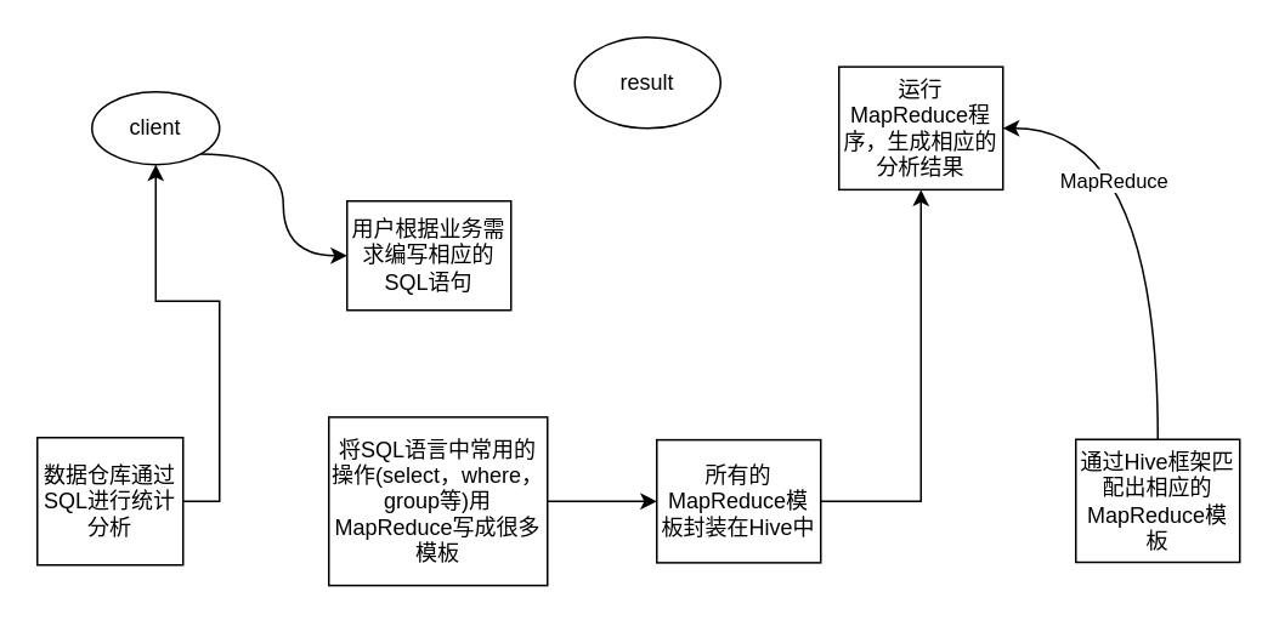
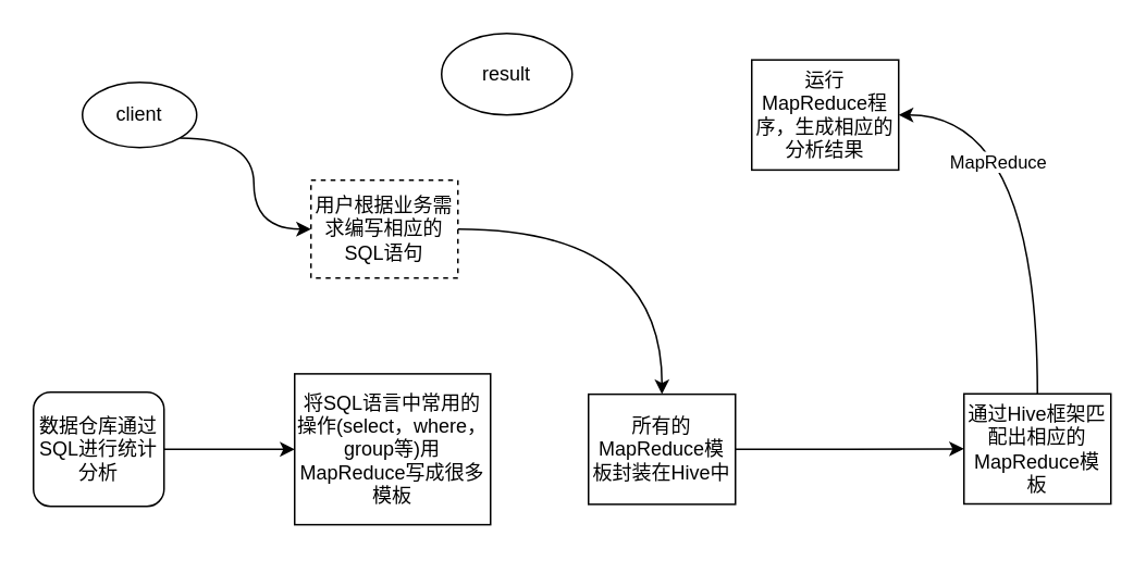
- <mxCell id="16" value="result" style="ellipse;whiteSpace=wrap;html=1;" parent="1" vertex="1"><mxGeometry x="315" y="20" width="80" height="50" as="geometry" /></mxCell>
+ <mxCell id="16" value="result" style="ellipse;whiteSpace=wrap;html=1;" parent="1" vertex="1"><mxGeometry x="270" y="20" width="80" height="50" as="geometry" /></mxCell>
- <mxCell id="11" value="用户根据业务需求编写相应的SQL语句" style="rounded=0;whiteSpace=wrap;html=1;" parent="1" vertex="1"><mxGeometry x="190" y="110" width="90" height="60" as="geometry" /></mxCell>
+ <mxCell id="11" value="用户根据业务需求编写相应的SQL语句" style="rounded=0;whiteSpace=wrap;html=1;dashed=1;" parent="1" vertex="1"><mxGeometry x="190" y="110" width="90" height="60" as="geometry" /></mxCell>
+ <mxCell id="10" style="edgeStyle=orthogonalEdgeStyle;curved=1;rounded=0;orthogonalLoop=1;jettySize=auto;html=1;exitX=1;exitY=0.5;exitDx=0;exitDy=0;entryX=0.5;entryY=0;entryDx=0;entryDy=0;" parent="1" source="11" target="7" edge="1"><mxGeometry relative="1" as="geometry" /></mxCell>
- <mxCell id="2" style="edgeStyle=orthogonalEdgeStyle;rounded=0;orthogonalLoop=1;jettySize=auto;html=1;exitX=1;exitY=0.5;exitDx=0;exitDy=0;" parent="1" source="3" target="9" edge="1"><mxGeometry relative="1" as="geometry" /></mxCell>
+ <mxCell id="2" style="edgeStyle=orthogonalEdgeStyle;rounded=0;orthogonalLoop=1;jettySize=auto;html=1;exitX=1;exitY=0.5;exitDx=0;exitDy=0;entryX=0;entryY=0.5;entryDx=0;entryDy=0;" parent="1" source="3" target="5" edge="1"><mxGeometry relative="1" as="geometry" /></mxCell>
- <mxCell id="6" style="rounded=0;orthogonalLoop=1;jettySize=auto;html=1;exitX=1;exitY=0.5;exitDx=0;exitDy=0;edgeStyle=orthogonalEdgeStyle;" parent="1" source="7" target="15" edge="1"><mxGeometry relative="1" as="geometry" /></mxCell>
+ <mxCell id="6" style="rounded=0;orthogonalLoop=1;jettySize=auto;html=1;exitX=1;exitY=0.5;exitDx=0;exitDy=0;entryX=0;entryY=0.5;entryDx=0;entryDy=0;edgeStyle=orthogonalEdgeStyle;" parent="1" source="7" target="14" edge="1"><mxGeometry relative="1" as="geometry" /></mxCell>
- <mxCell id="3" value="数据仓库通过SQL进行统计分析" style="rounded=0;whiteSpace=wrap;html=1;" parent="1" vertex="1"><mxGeometry x="20" y="240" width="80" height="70" as="geometry" /></mxCell>
+ <mxCell id="3" value="数据仓库通过SQL进行统计分析" style="whiteSpace=wrap;html=1;rounded=1;" parent="1" vertex="1"><mxGeometry x="20" y="240" width="80" height="70" as="geometry" /></mxCell>
- <mxCell id="4" style="edgeStyle=orthogonalEdgeStyle;rounded=0;orthogonalLoop=1;jettySize=auto;html=1;exitX=1;exitY=0.5;exitDx=0;exitDy=0;entryX=0;entryY=0.5;entryDx=0;entryDy=0;" parent="1" source="5" target="7" edge="1"><mxGeometry relative="1" as="geometry" /></mxCell>
